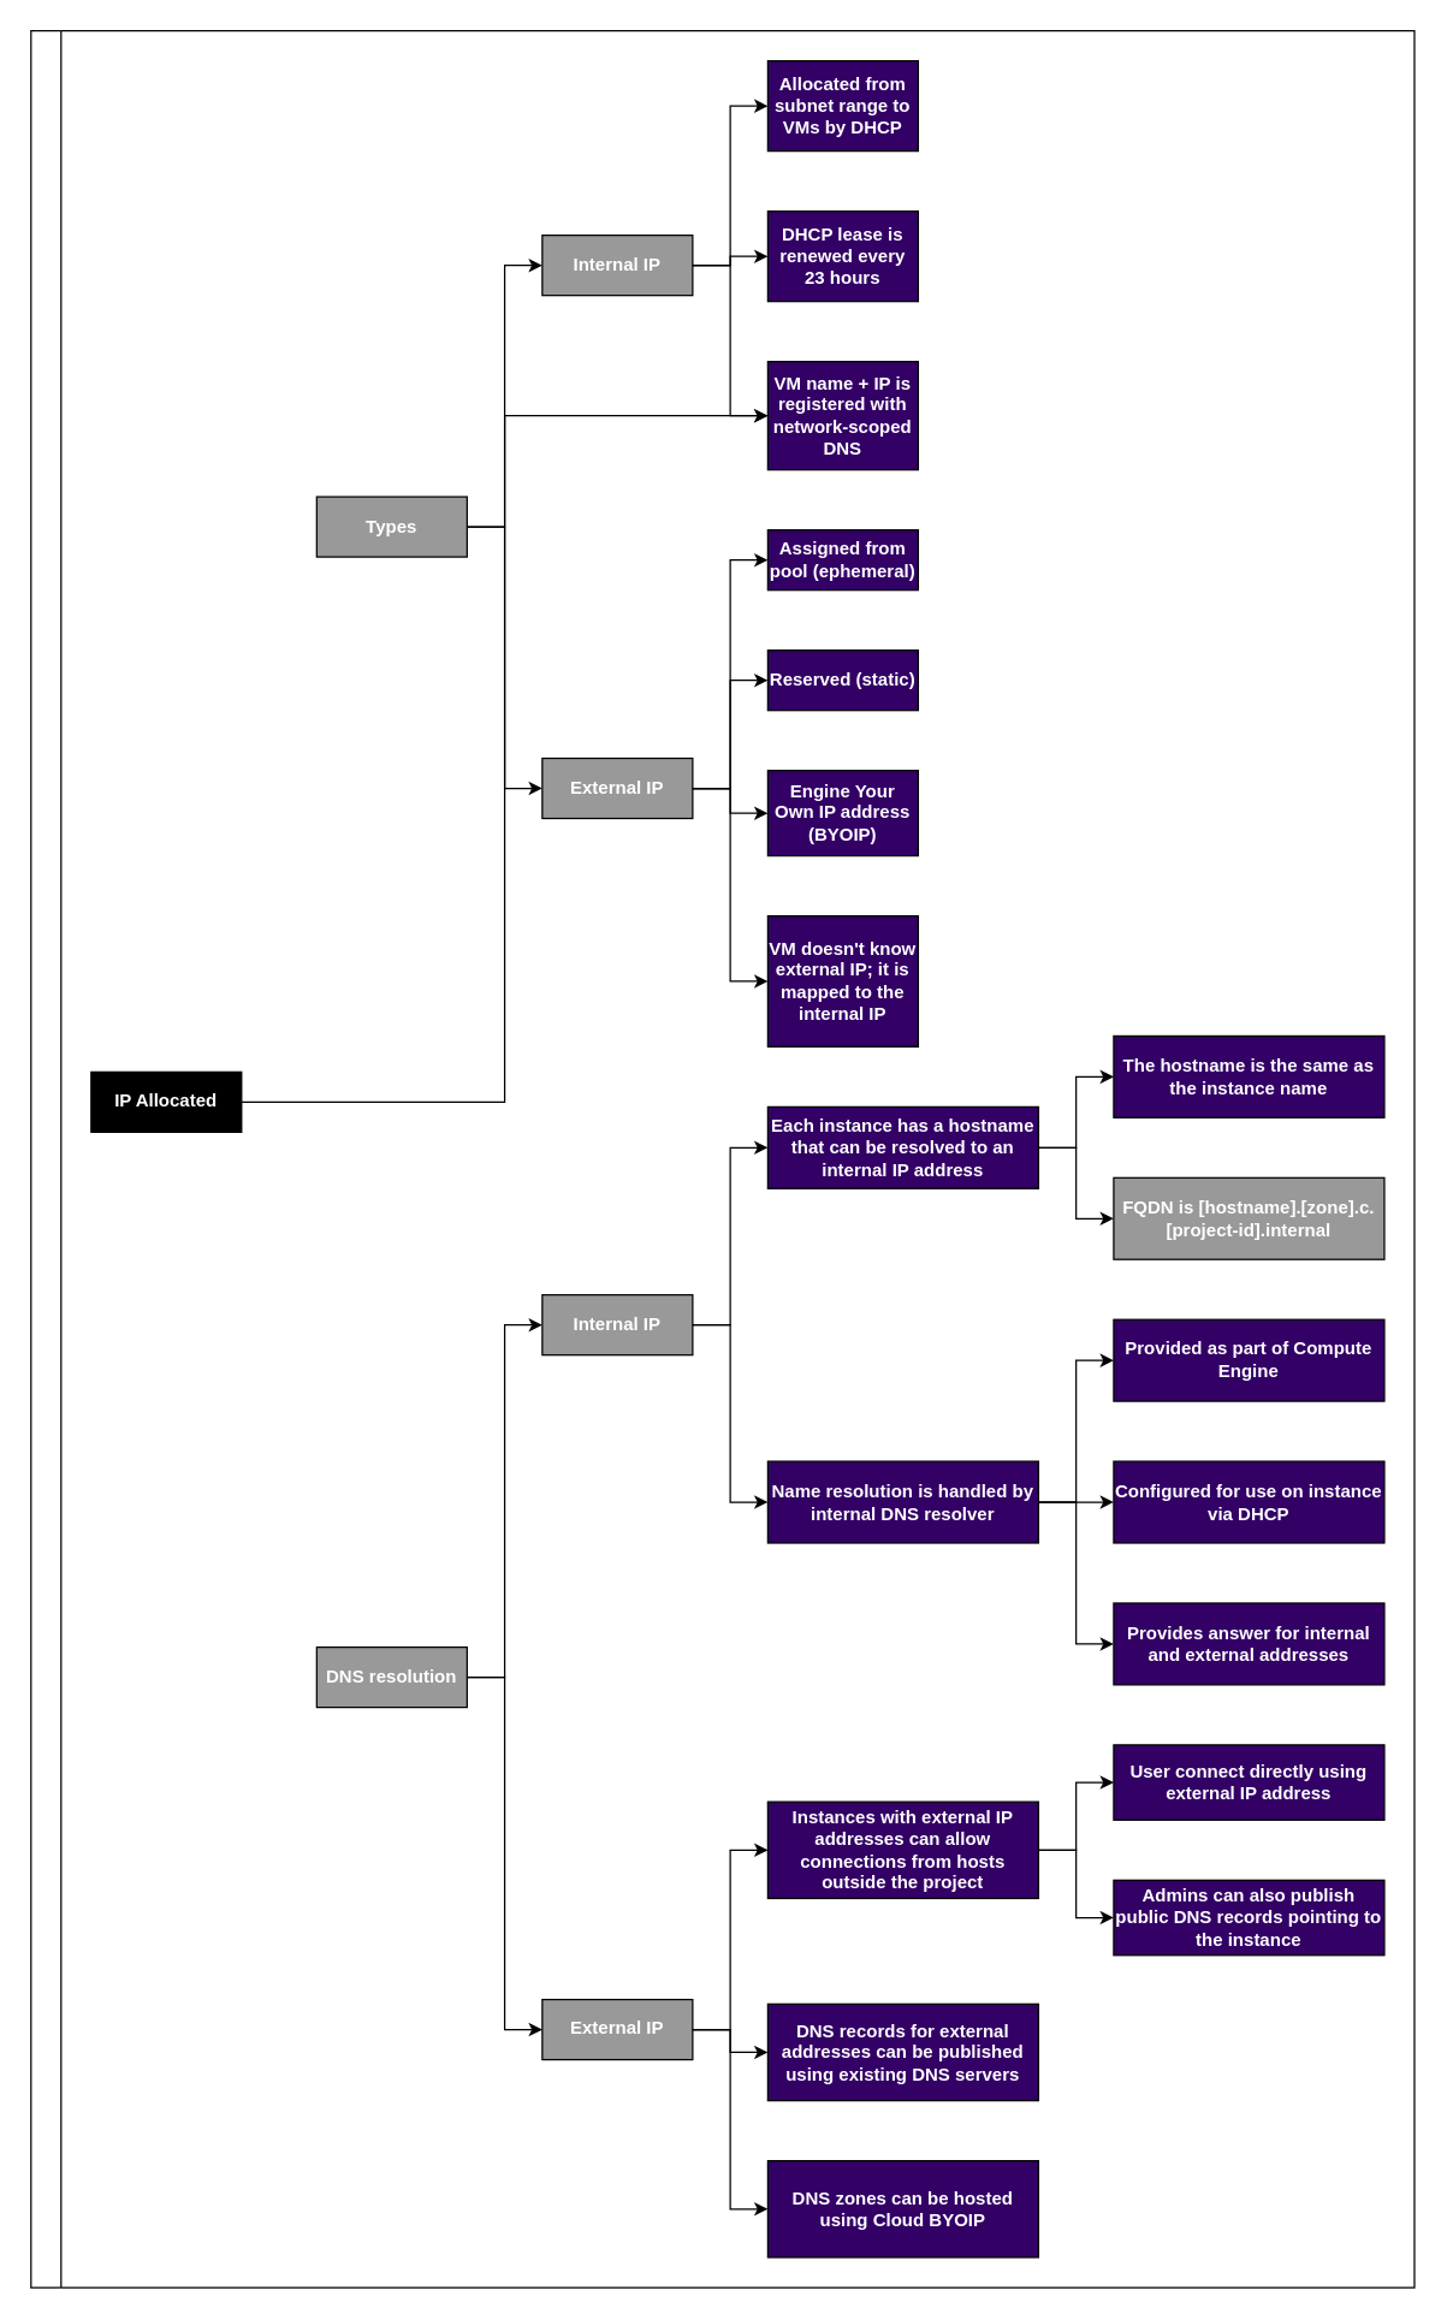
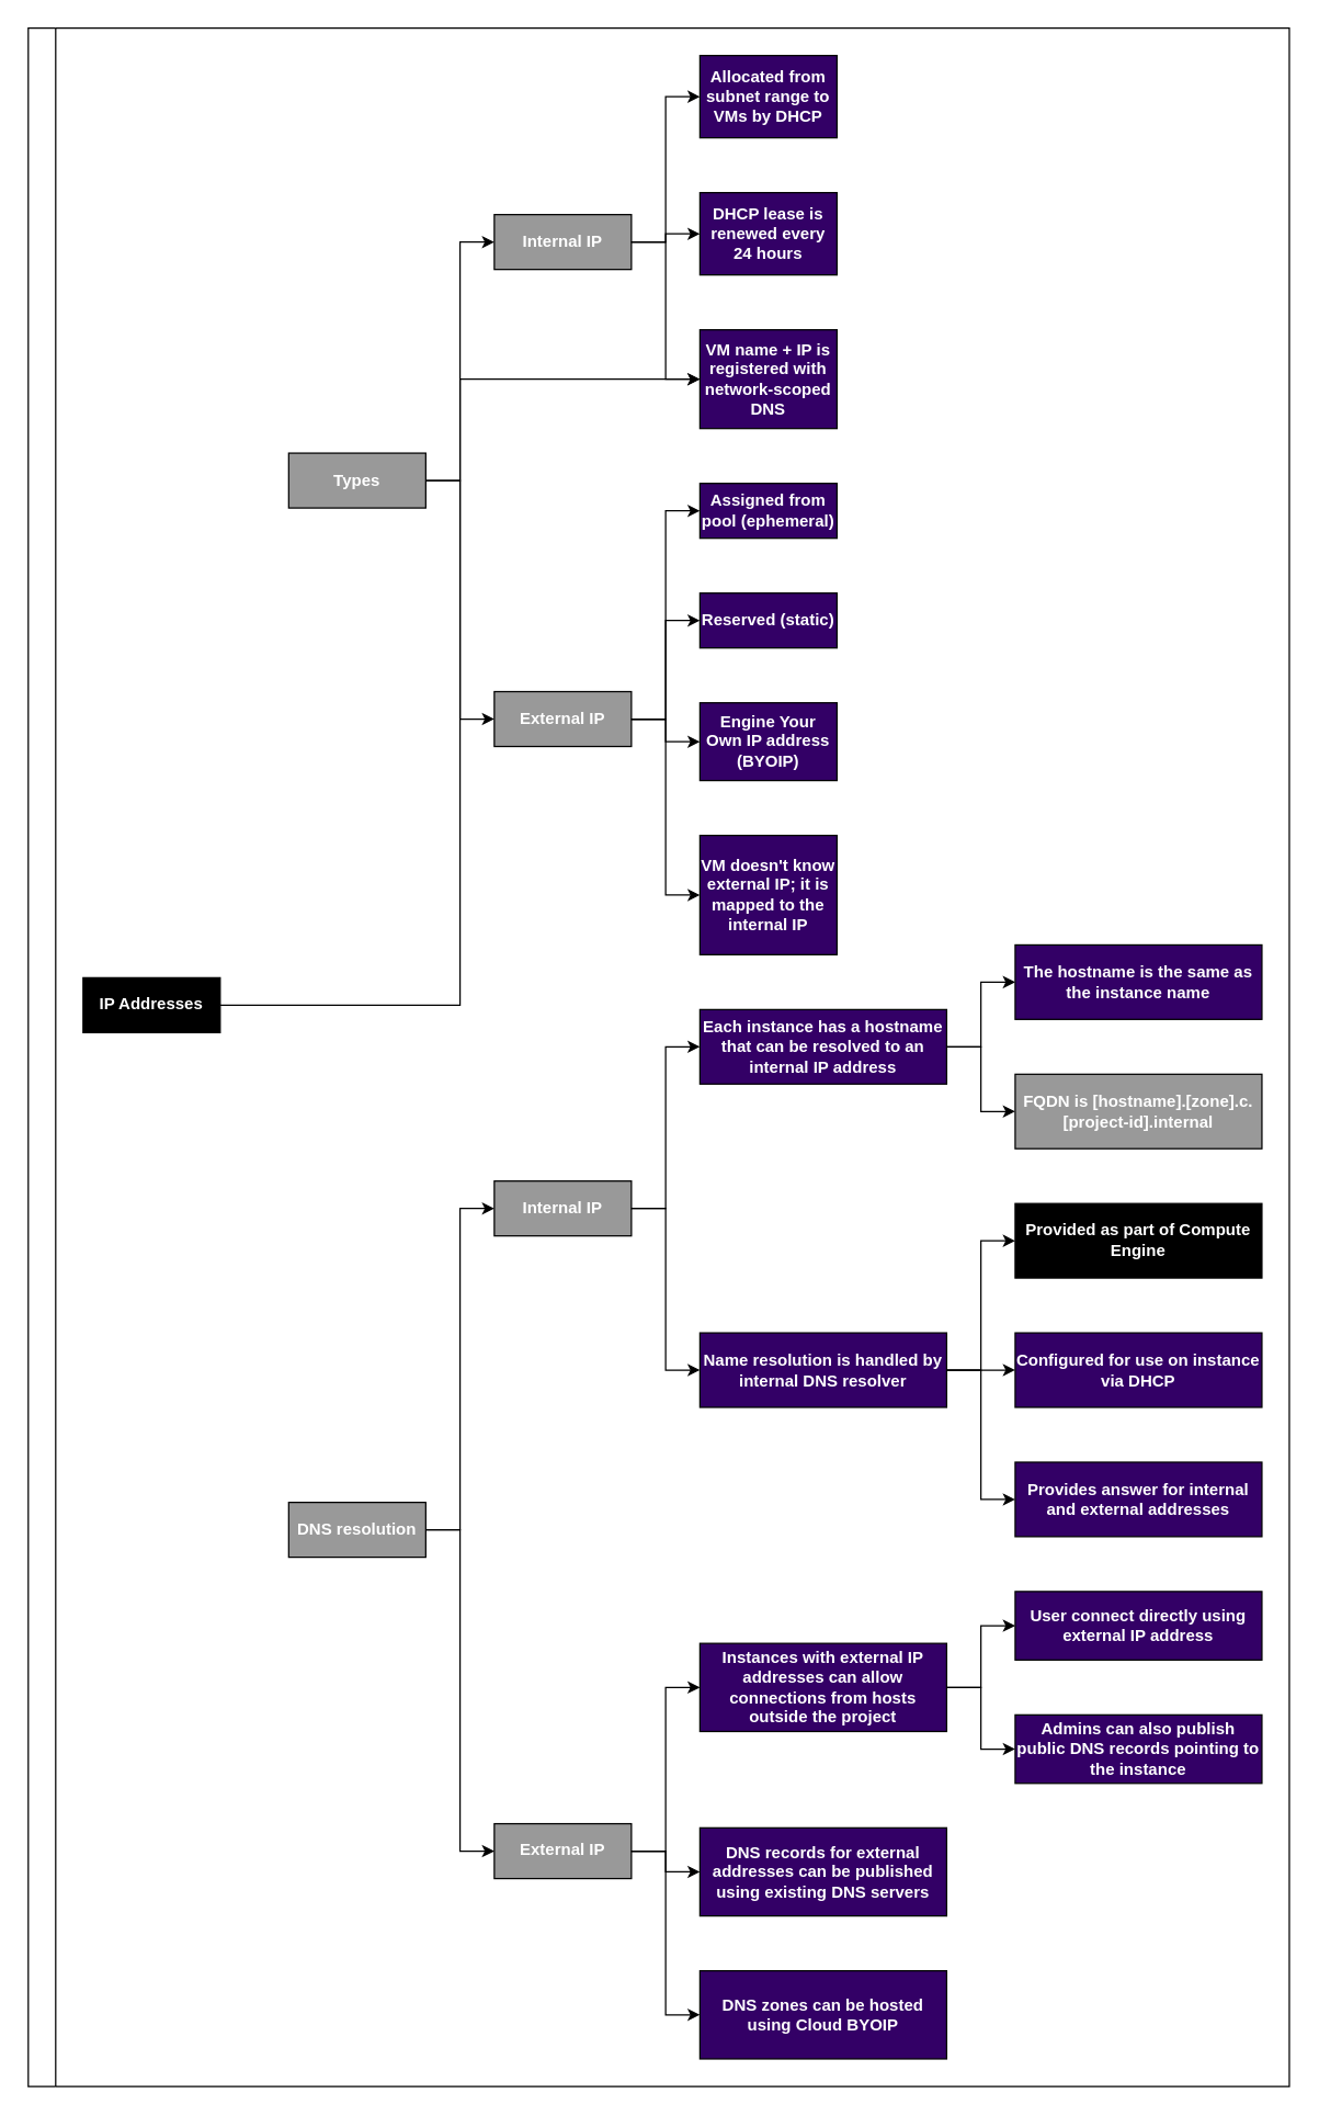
- <mxCell id="12" value="DHCP lease is renewed every 23 hours&lt;span&gt;&lt;br&gt;&lt;/span&gt;" style="whiteSpace=wrap;html=1;fillColor=#330066;fontColor=#FFFFFF;fontStyle=1" parent="2" vertex="1"><mxGeometry x="490" y="120" width="100" height="60" as="geometry" /></mxCell>
+ <mxCell id="12" value="DHCP lease is renewed every 24 hours&lt;span&gt;&lt;br&gt;&lt;/span&gt;" style="whiteSpace=wrap;html=1;fillColor=#330066;fontColor=#FFFFFF;fontStyle=1" parent="2" vertex="1"><mxGeometry x="490" y="120" width="100" height="60" as="geometry" /></mxCell>
- <mxCell id="3" value="IP Allocated" style="whiteSpace=wrap;html=1;fillColor=#000000;fontColor=#FFFFFF;fontStyle=1" parent="2" vertex="1"><mxGeometry x="40" y="692.489" width="100" height="40" as="geometry" /></mxCell>
+ <mxCell id="3" value="IP Addresses" style="whiteSpace=wrap;html=1;fillColor=#000000;fontColor=#FFFFFF;fontStyle=1" parent="2" vertex="1"><mxGeometry x="40" y="692.489" width="100" height="40" as="geometry" /></mxCell>
- <mxCell id="38" value="Provided as part of Compute Engine" style="whiteSpace=wrap;html=1;fillColor=#330066;fontColor=#FFFFFF;fontStyle=1" vertex="1" parent="2"><mxGeometry x="720" y="857.15" width="180" height="54.3" as="geometry" /></mxCell>
+ <mxCell id="38" value="Provided as part of Compute Engine" style="whiteSpace=wrap;html=1;fillColor=#000000;fontColor=#FFFFFF;fontStyle=1;" vertex="1" parent="2"><mxGeometry x="720" y="857.15" width="180" height="54.3" as="geometry" /></mxCell>
